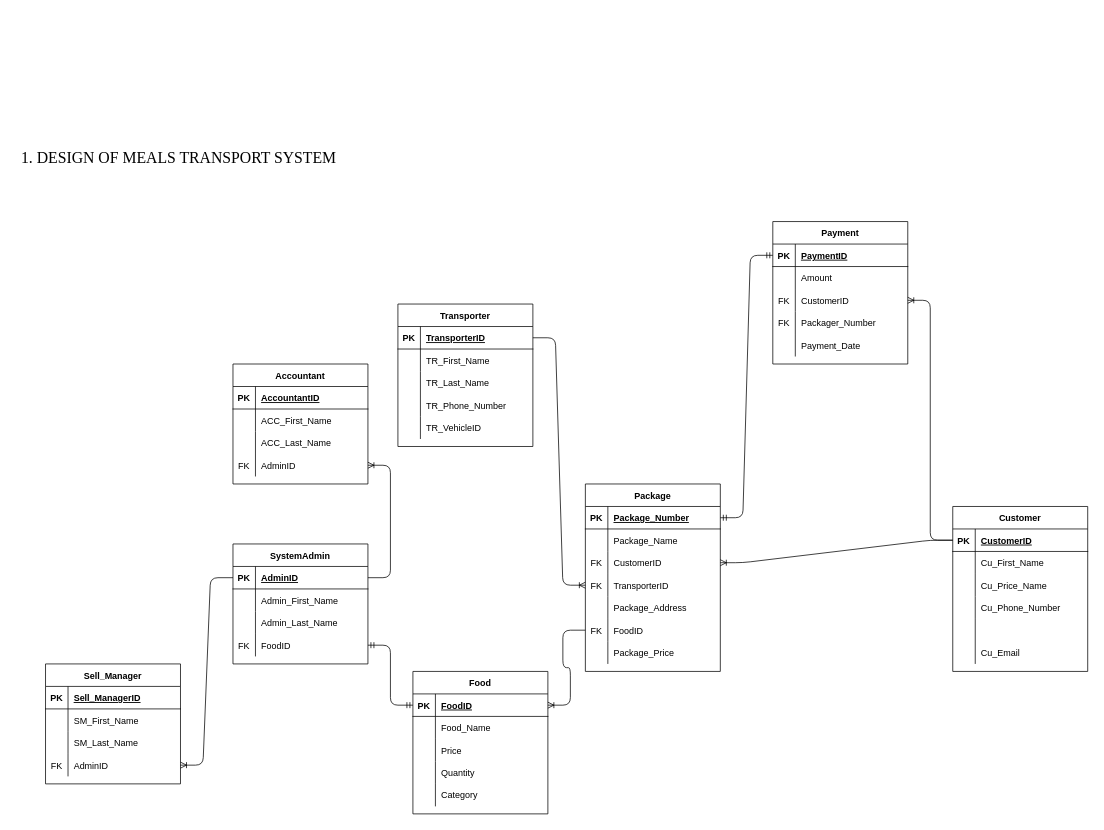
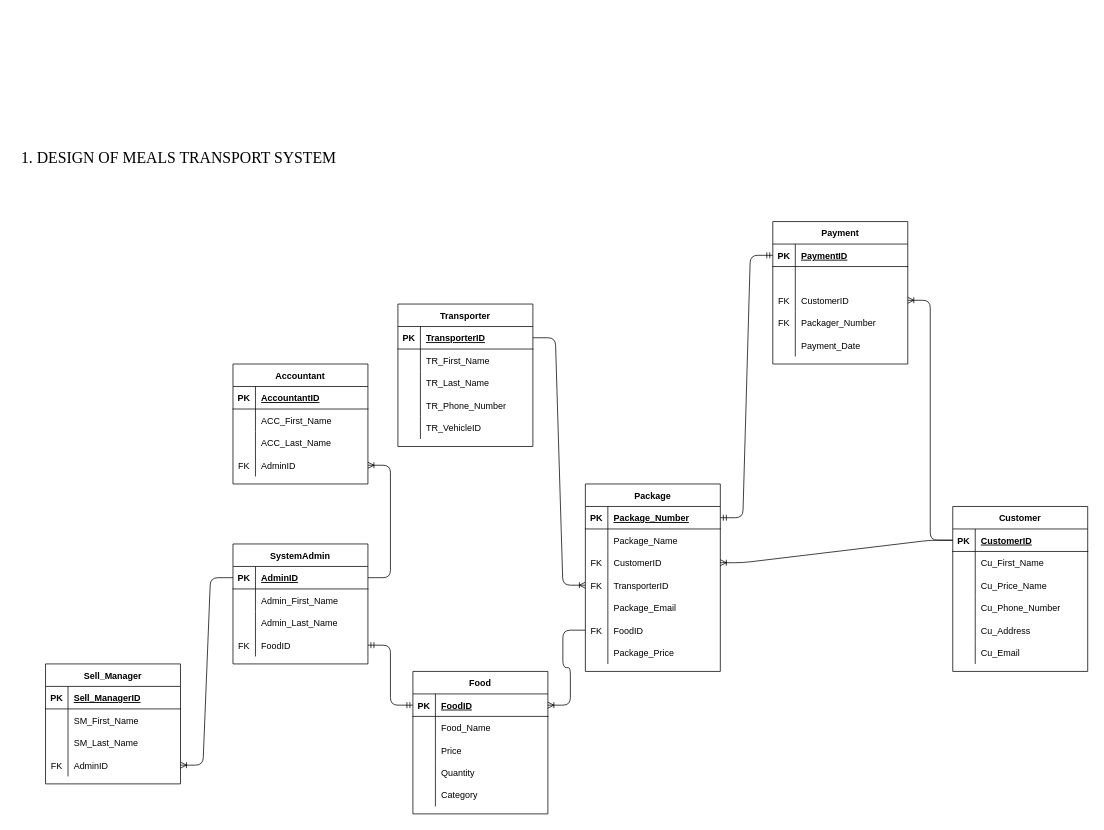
- <mxCell id="105" value="Amount" style="shape=partialRectangle;connectable=0;fillColor=none;top=0;left=0;bottom=0;right=0;align=left;spacingLeft=6;overflow=hidden;" parent="103" vertex="1"><mxGeometry x="30" width="150" height="30" as="geometry" /></mxCell>
- <mxCell id="91" value="Package_Address" style="shape=partialRectangle;connectable=0;fillColor=none;top=0;left=0;bottom=0;right=0;align=left;spacingLeft=6;overflow=hidden;" parent="89" vertex="1"><mxGeometry x="30" width="150" height="30" as="geometry" /></mxCell>
+ <mxCell id="91" value="Package_Email" style="shape=partialRectangle;connectable=0;fillColor=none;top=0;left=0;bottom=0;right=0;align=left;spacingLeft=6;overflow=hidden;" parent="89" vertex="1"><mxGeometry x="30" width="150" height="30" as="geometry" /></mxCell>
+ <mxCell id="17" value="Cu_Address" style="shape=partialRectangle;connectable=0;fillColor=none;top=0;left=0;bottom=0;right=0;align=left;spacingLeft=6;overflow=hidden;" parent="15" vertex="1"><mxGeometry x="30" width="150" height="30" as="geometry" /></mxCell>
